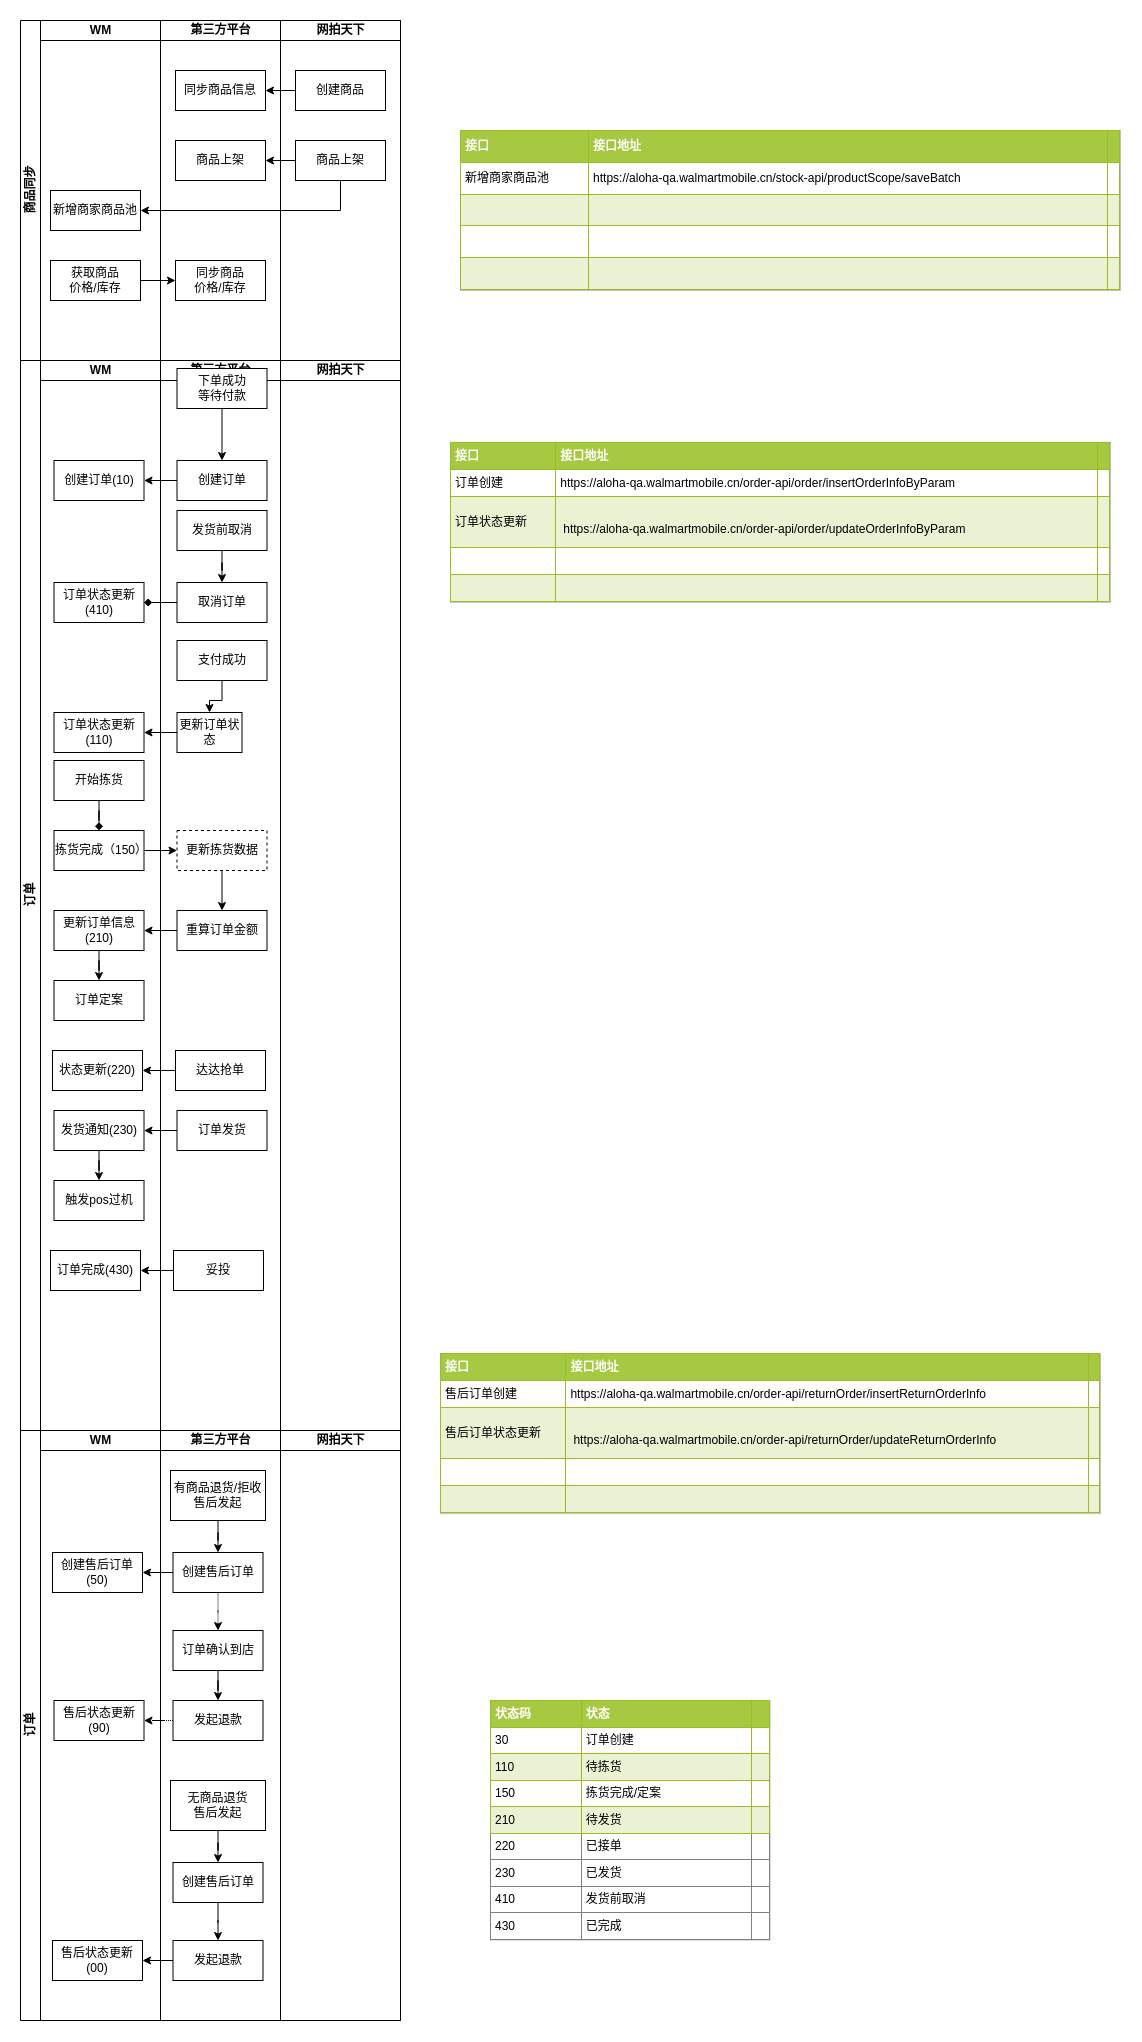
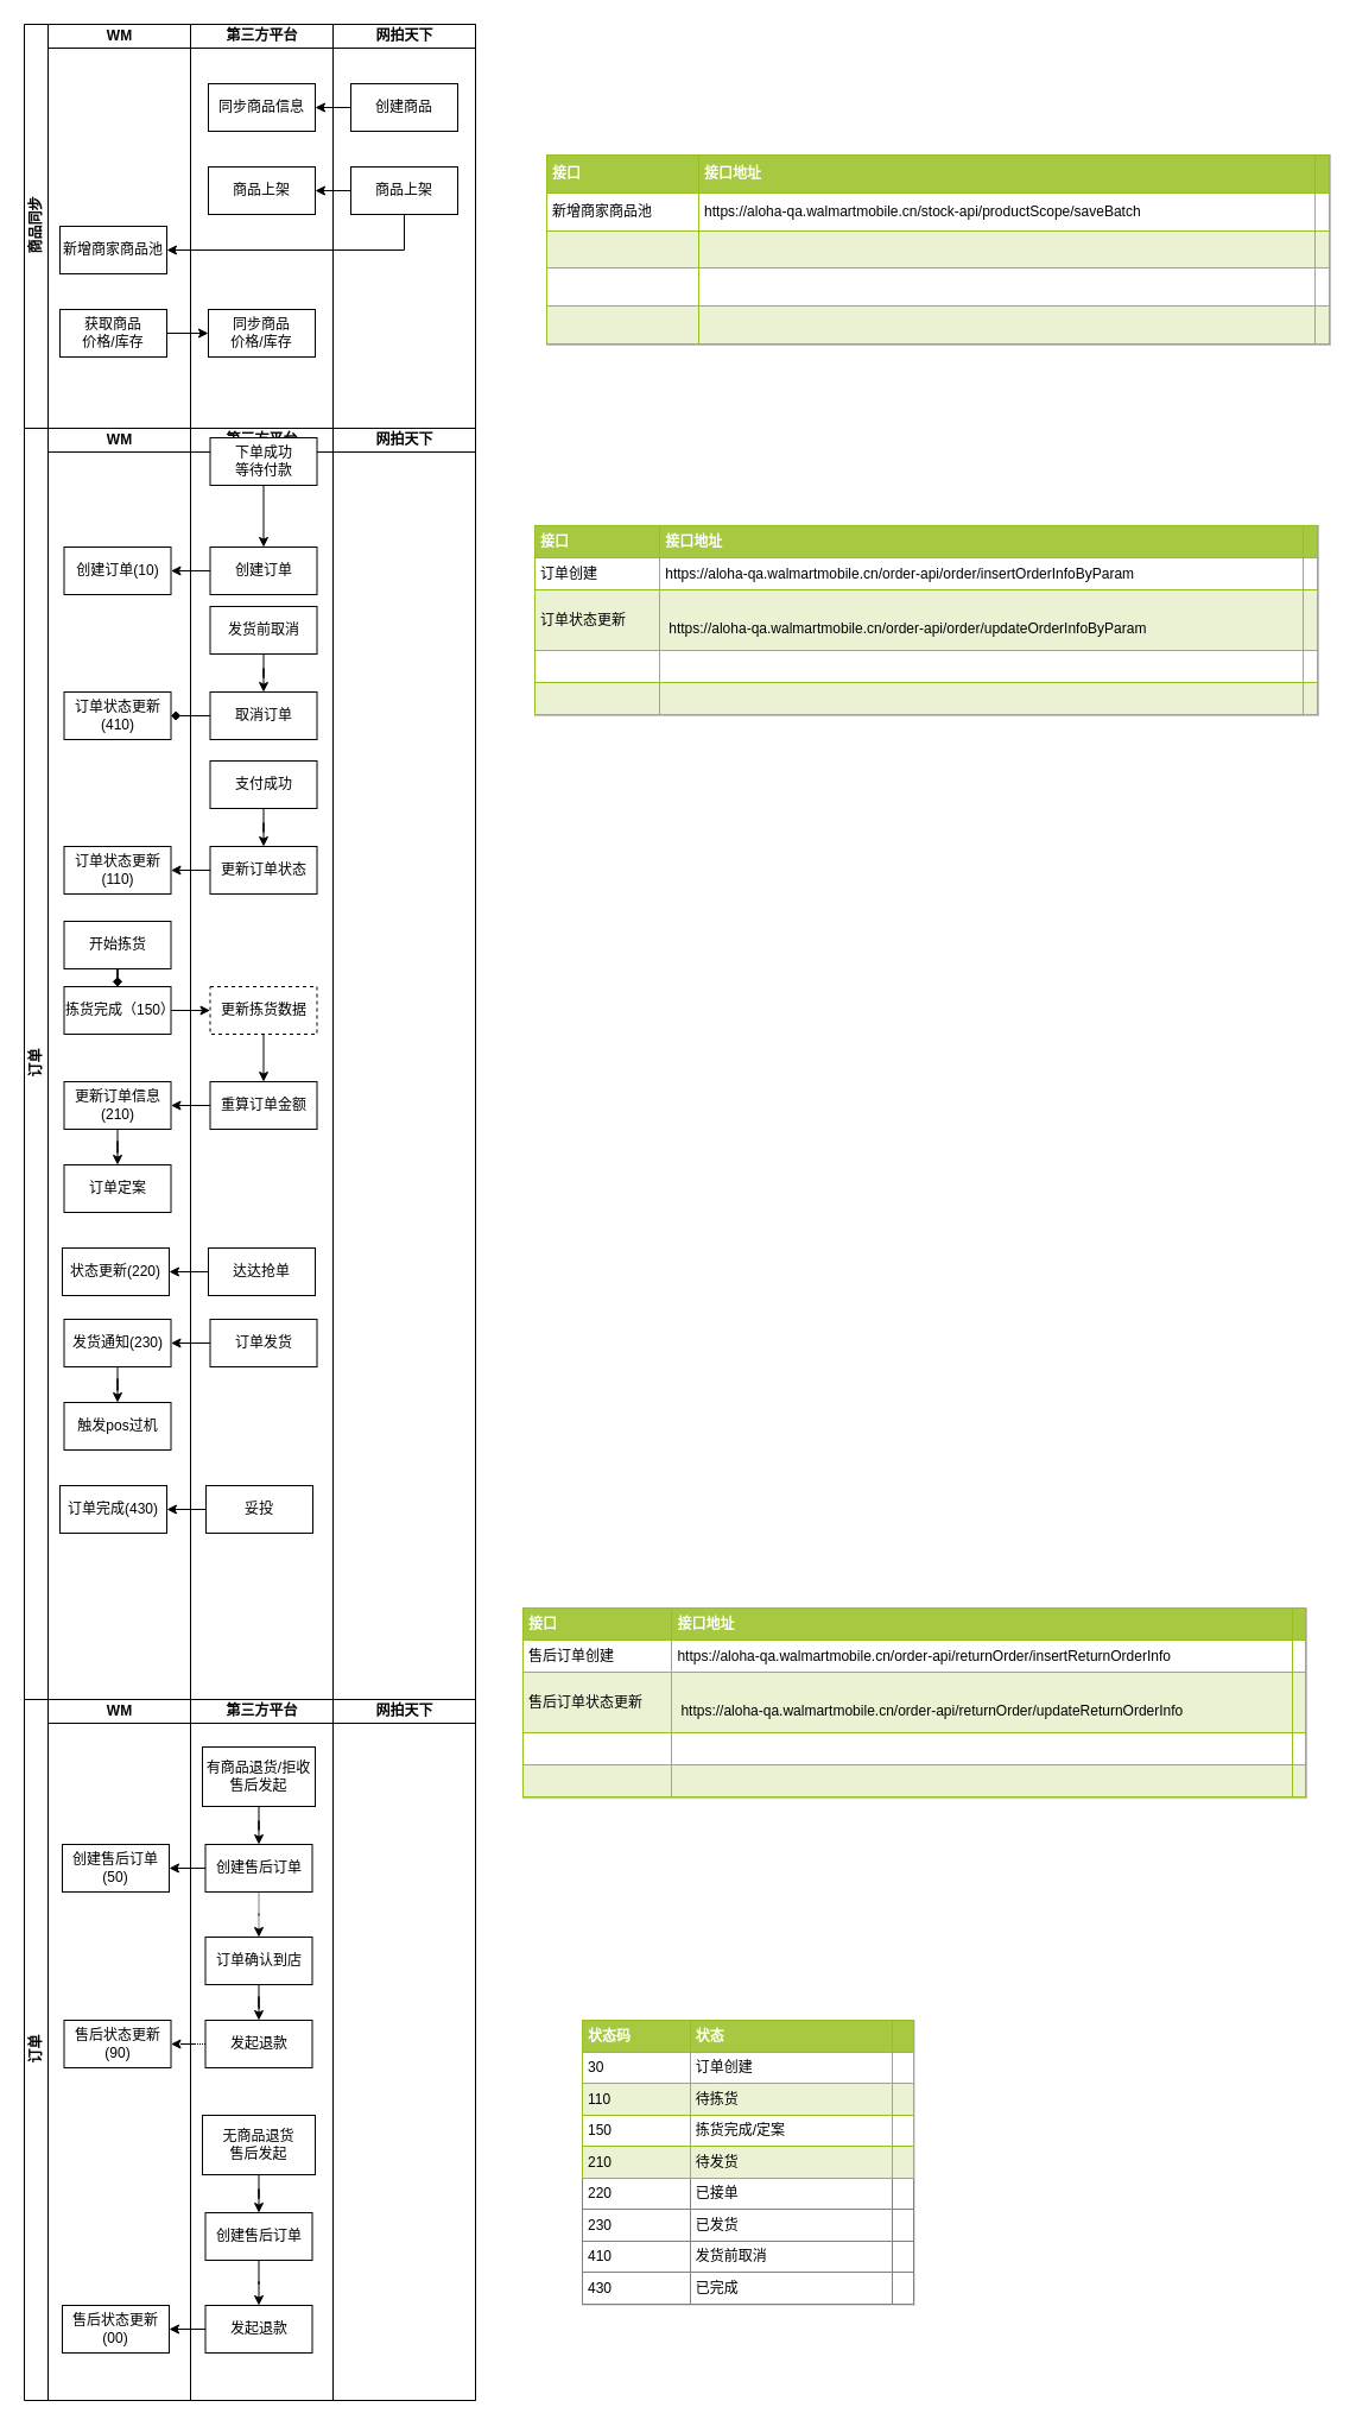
- <mxCell id="44" value="更新订单状态" style="rounded=0;whiteSpace=wrap;html=1;" parent="33" vertex="1"><mxGeometry x="16.5" y="352" width="65" height="40" as="geometry" /></mxCell>
+ <mxCell id="44" value="更新订单状态" style="rounded=0;whiteSpace=wrap;html=1;" parent="33" vertex="1"><mxGeometry x="16.5" y="352" width="90" height="40" as="geometry" /></mxCell>
- <mxCell id="24" value="开始拣货" style="rounded=0;whiteSpace=wrap;html=1;" parent="21" vertex="1"><mxGeometry x="13.5" y="400" width="90" height="40" as="geometry" /></mxCell>
+ <mxCell id="24" value="开始拣货" style="rounded=0;whiteSpace=wrap;html=1;" parent="21" vertex="1"><mxGeometry x="13.5" y="415" width="90" height="40" as="geometry" /></mxCell>
